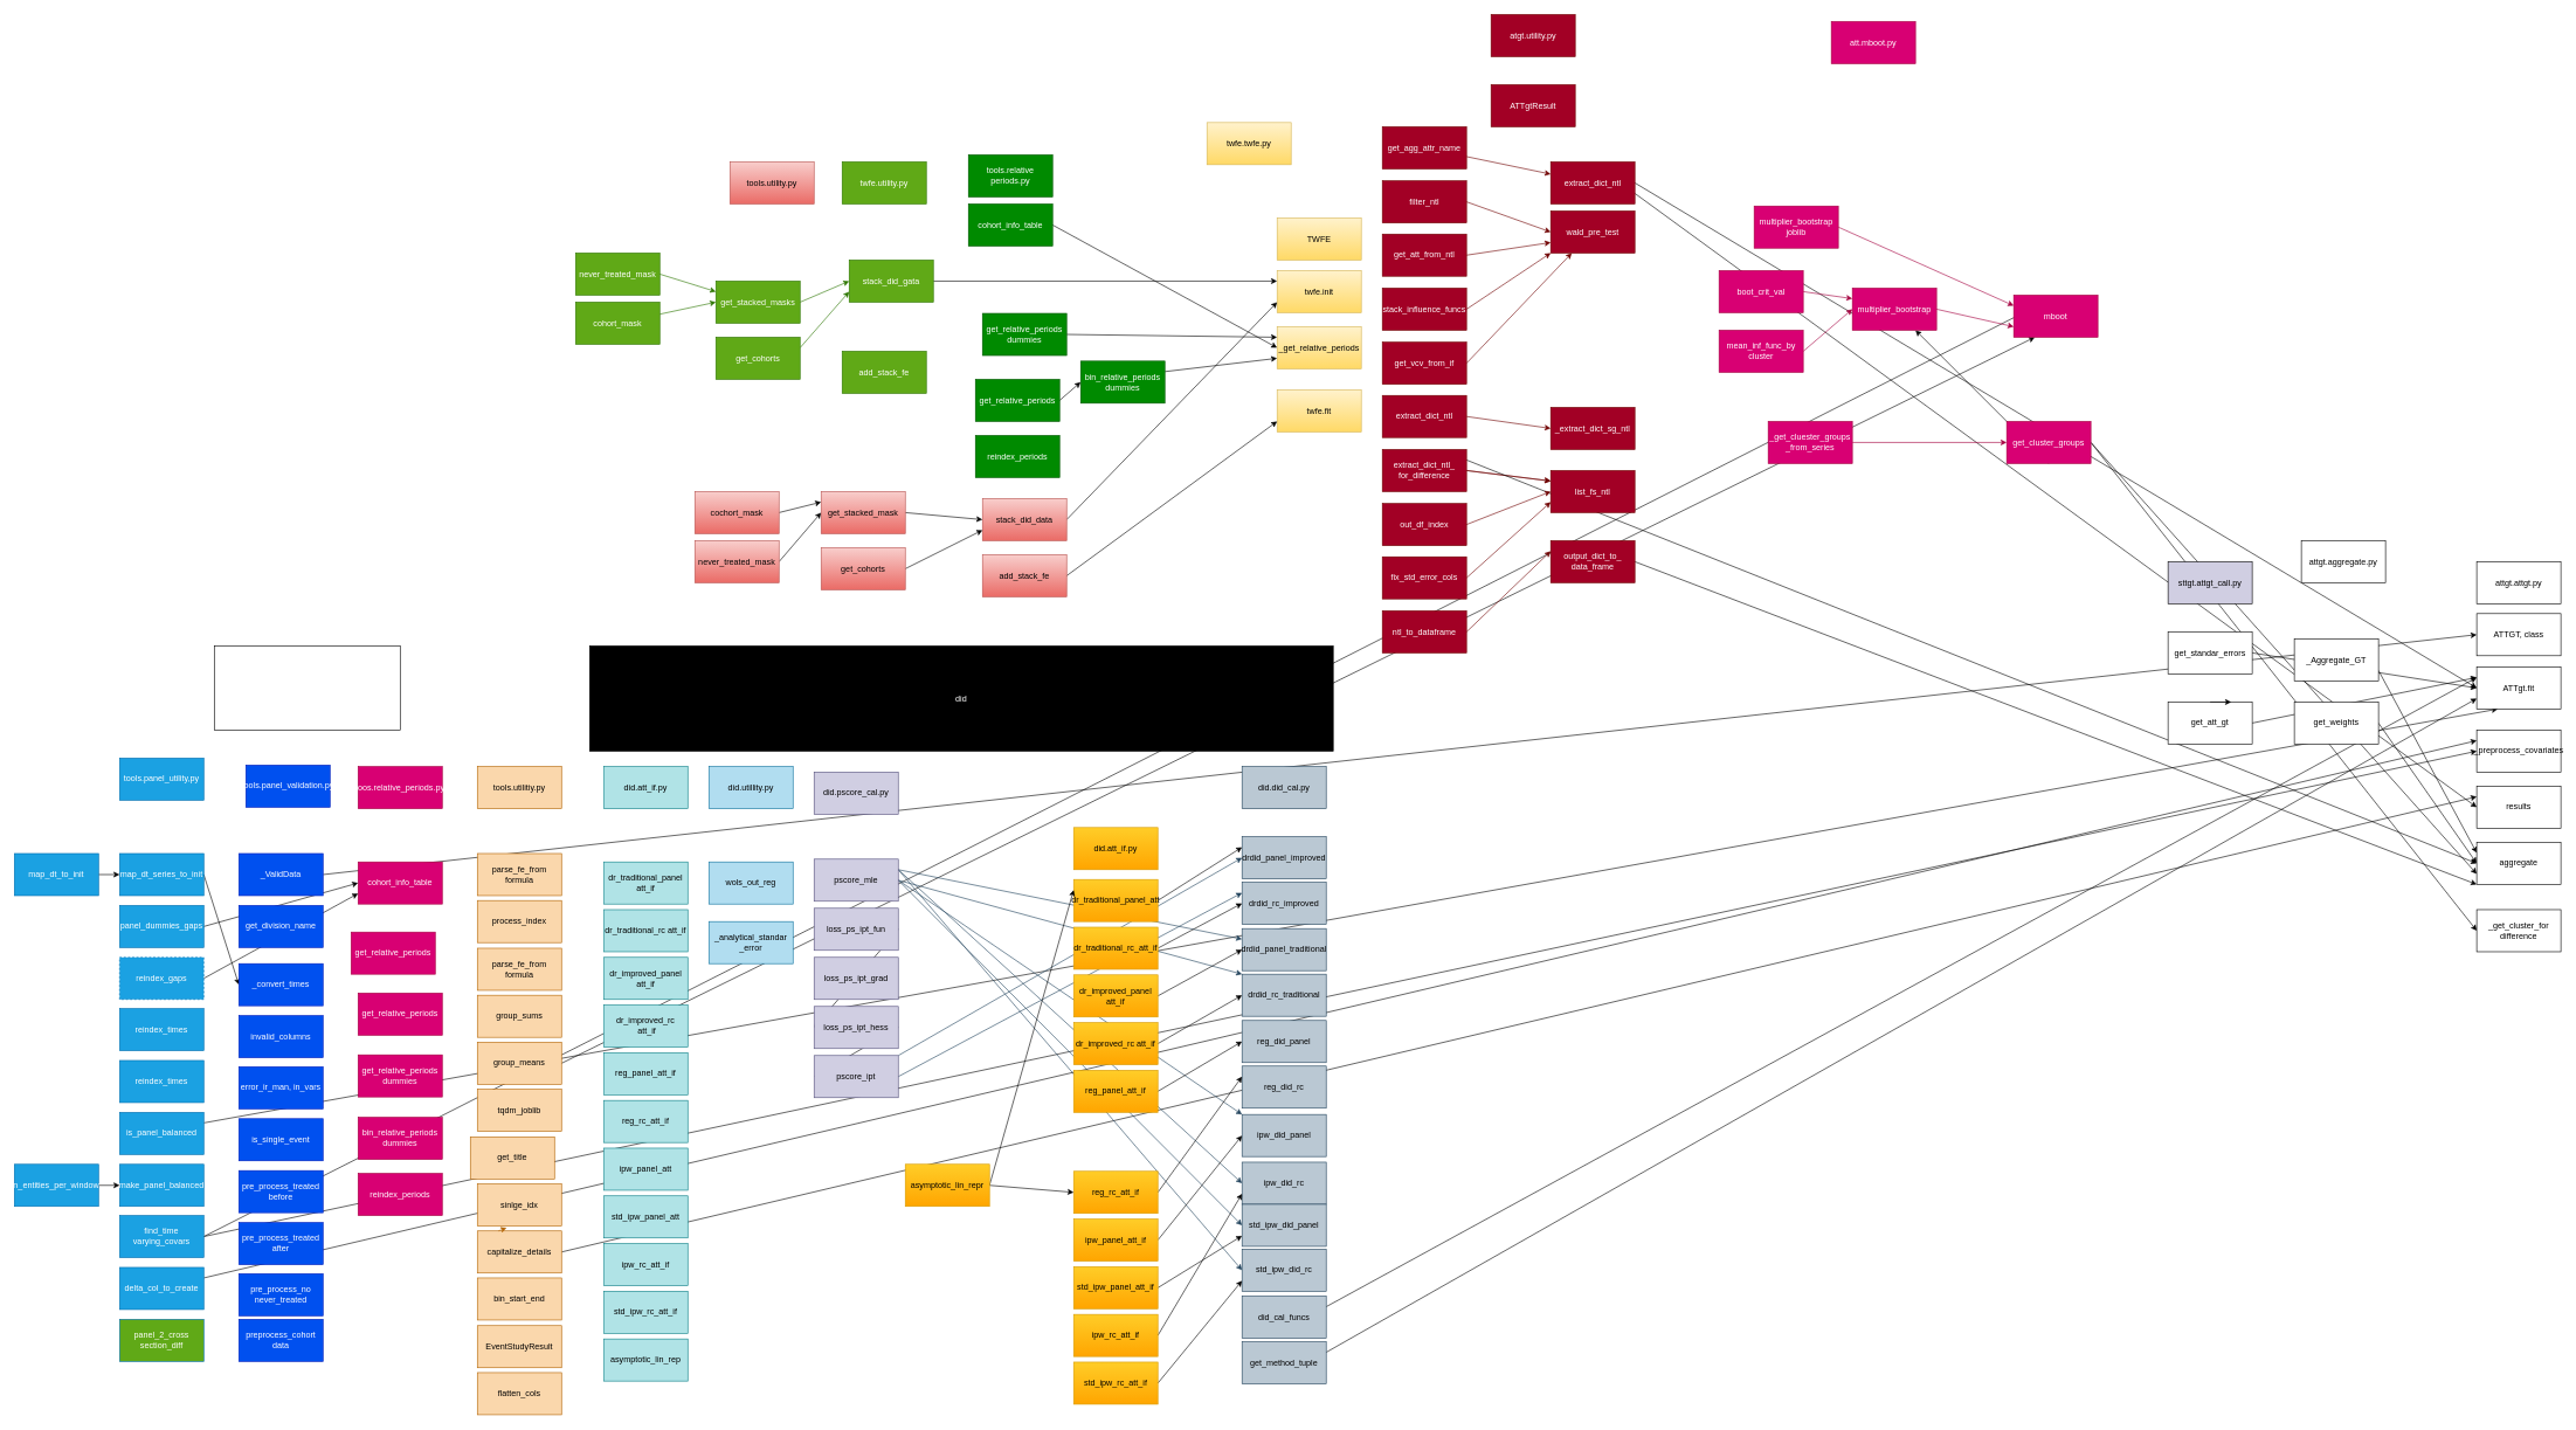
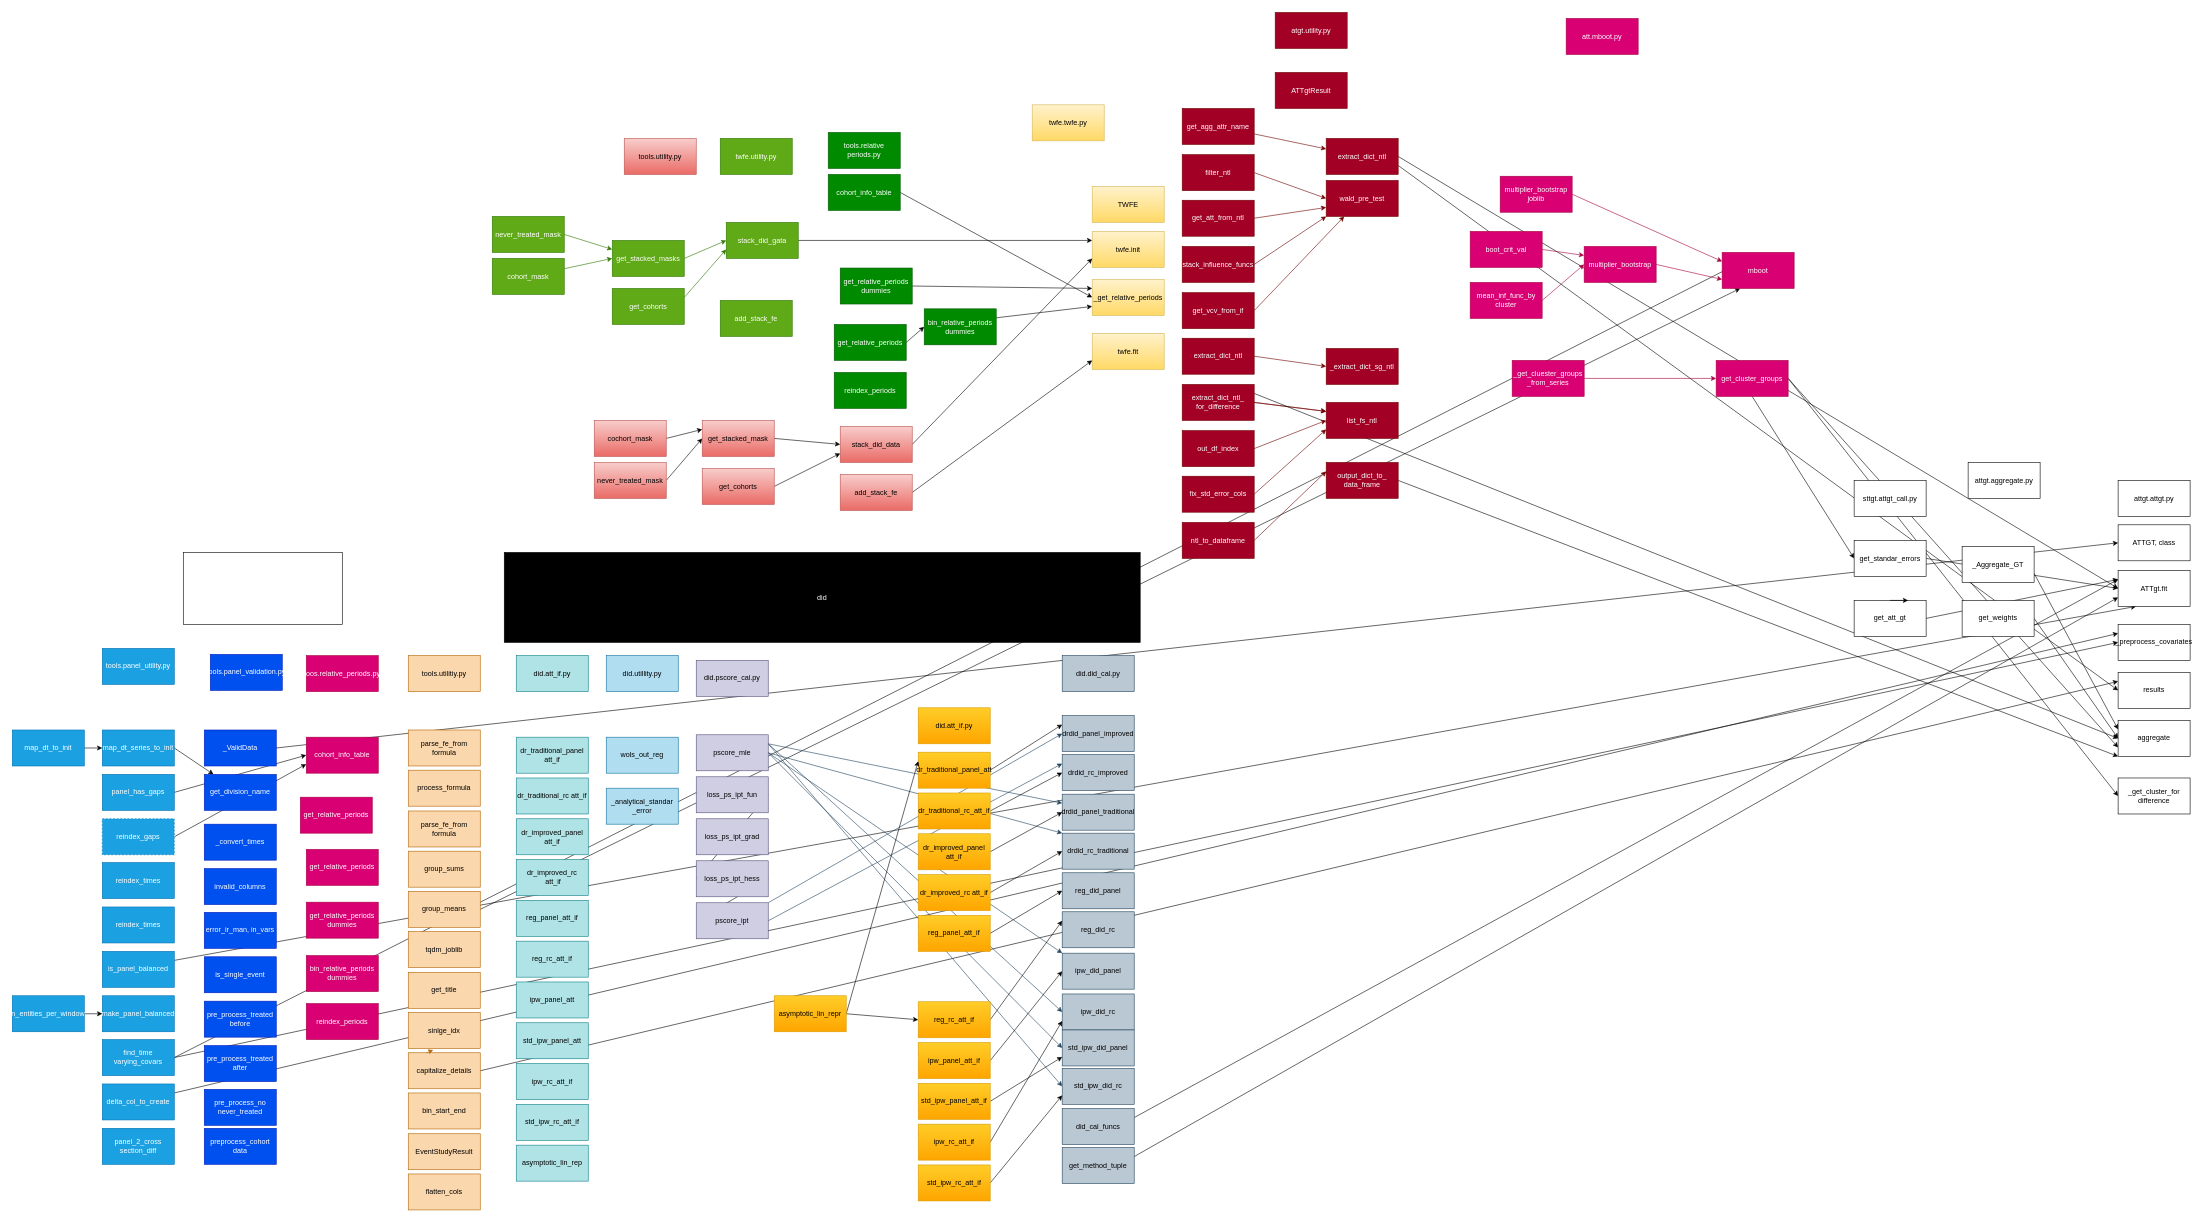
- <mxCell id="204" style="edgeStyle=none;html=1;exitX=0.5;exitY=1;exitDx=0;exitDy=0;strokeColor=#000000;" edge="1" parent="1" source="216" target="209"><mxGeometry relative="1" as="geometry"><mxPoint x="2700" y="1239" as="sourcePoint" /></mxGeometry></mxCell>
+ <mxCell id="204" style="edgeStyle=none;html=1;exitX=0.5;exitY=1;exitDx=0;exitDy=0;entryX=0;entryY=0.5;entryDx=0;entryDy=0;strokeColor=#000000;" edge="1" parent="1" source="216" target="221"><mxGeometry relative="1" as="geometry"><mxPoint x="2700" y="1239" as="sourcePoint" /></mxGeometry></mxCell>
- <mxCell id="219" value="sttgt.attgt_call.py" style="whiteSpace=wrap;html=1;fillColor=#d0cee2;" vertex="1" parent="1"><mxGeometry x="3090" y="800" width="120" height="60" as="geometry" /></mxCell>
+ <mxCell id="219" value="sttgt.attgt_call.py" style="whiteSpace=wrap;html=1;" vertex="1" parent="1"><mxGeometry x="3090" y="800" width="120" height="60" as="geometry" /></mxCell>
- <mxCell id="73" value="process_index" style="whiteSpace=wrap;html=1;fillColor=#fad7ac;strokeColor=#b46504;fontColor=#000000;" parent="1" vertex="1"><mxGeometry x="680" y="1283" width="120" height="60" as="geometry" /></mxCell>
+ <mxCell id="73" value="process_formula" style="whiteSpace=wrap;html=1;fillColor=#fad7ac;strokeColor=#b46504;fontColor=#000000;" parent="1" vertex="1"><mxGeometry x="680" y="1283" width="120" height="60" as="geometry" /></mxCell>
- <mxCell id="36" value="panel_dummies_gaps" style="whiteSpace=wrap;html=1;fillColor=#1ba1e2;fontColor=#ffffff;strokeColor=#006EAF;" parent="1" vertex="1"><mxGeometry x="170" y="1290" width="120" height="60" as="geometry" /></mxCell>
+ <mxCell id="36" value="panel_has_gaps" style="whiteSpace=wrap;html=1;fillColor=#1ba1e2;fontColor=#ffffff;strokeColor=#006EAF;" parent="1" vertex="1"><mxGeometry x="170" y="1290" width="120" height="60" as="geometry" /></mxCell>
- <mxCell id="33" style="edgeStyle=none;html=1;exitX=1;exitY=0.5;exitDx=0;exitDy=0;entryX=0;entryY=0.5;entryDx=0;entryDy=0;strokeColor=#000000;" parent="1" source="34" target="56" edge="1"><mxGeometry relative="1" as="geometry" /></mxCell>
+ <mxCell id="33" style="edgeStyle=none;html=1;exitX=1;exitY=0.5;exitDx=0;exitDy=0;strokeColor=#000000;" parent="1" source="34" target="55" edge="1"><mxGeometry relative="1" as="geometry" /></mxCell>
- <mxCell id="79" value="get_title" style="whiteSpace=wrap;html=1;fillColor=#fad7ac;strokeColor=#b46504;fontColor=#000000;" parent="1" vertex="1"><mxGeometry x="670" y="1620" width="120" height="60" as="geometry" /></mxCell>
+ <mxCell id="79" value="get_title" style="whiteSpace=wrap;html=1;fillColor=#fad7ac;strokeColor=#b46504;fontColor=#000000;" parent="1" vertex="1"><mxGeometry x="680" y="1620" width="120" height="60" as="geometry" /></mxCell>
- <mxCell id="51" value="panel_2_cross section_diff" style="whiteSpace=wrap;html=1;fillColor=#60a917;fontColor=#ffffff;strokeColor=#006EAF;" parent="1" vertex="1"><mxGeometry x="170" y="1880" width="120" height="60" as="geometry" /></mxCell>
+ <mxCell id="51" value="panel_2_cross section_diff" style="whiteSpace=wrap;html=1;fillColor=#1ba1e2;fontColor=#ffffff;strokeColor=#006EAF;" parent="1" vertex="1"><mxGeometry x="170" y="1880" width="120" height="60" as="geometry" /></mxCell>
